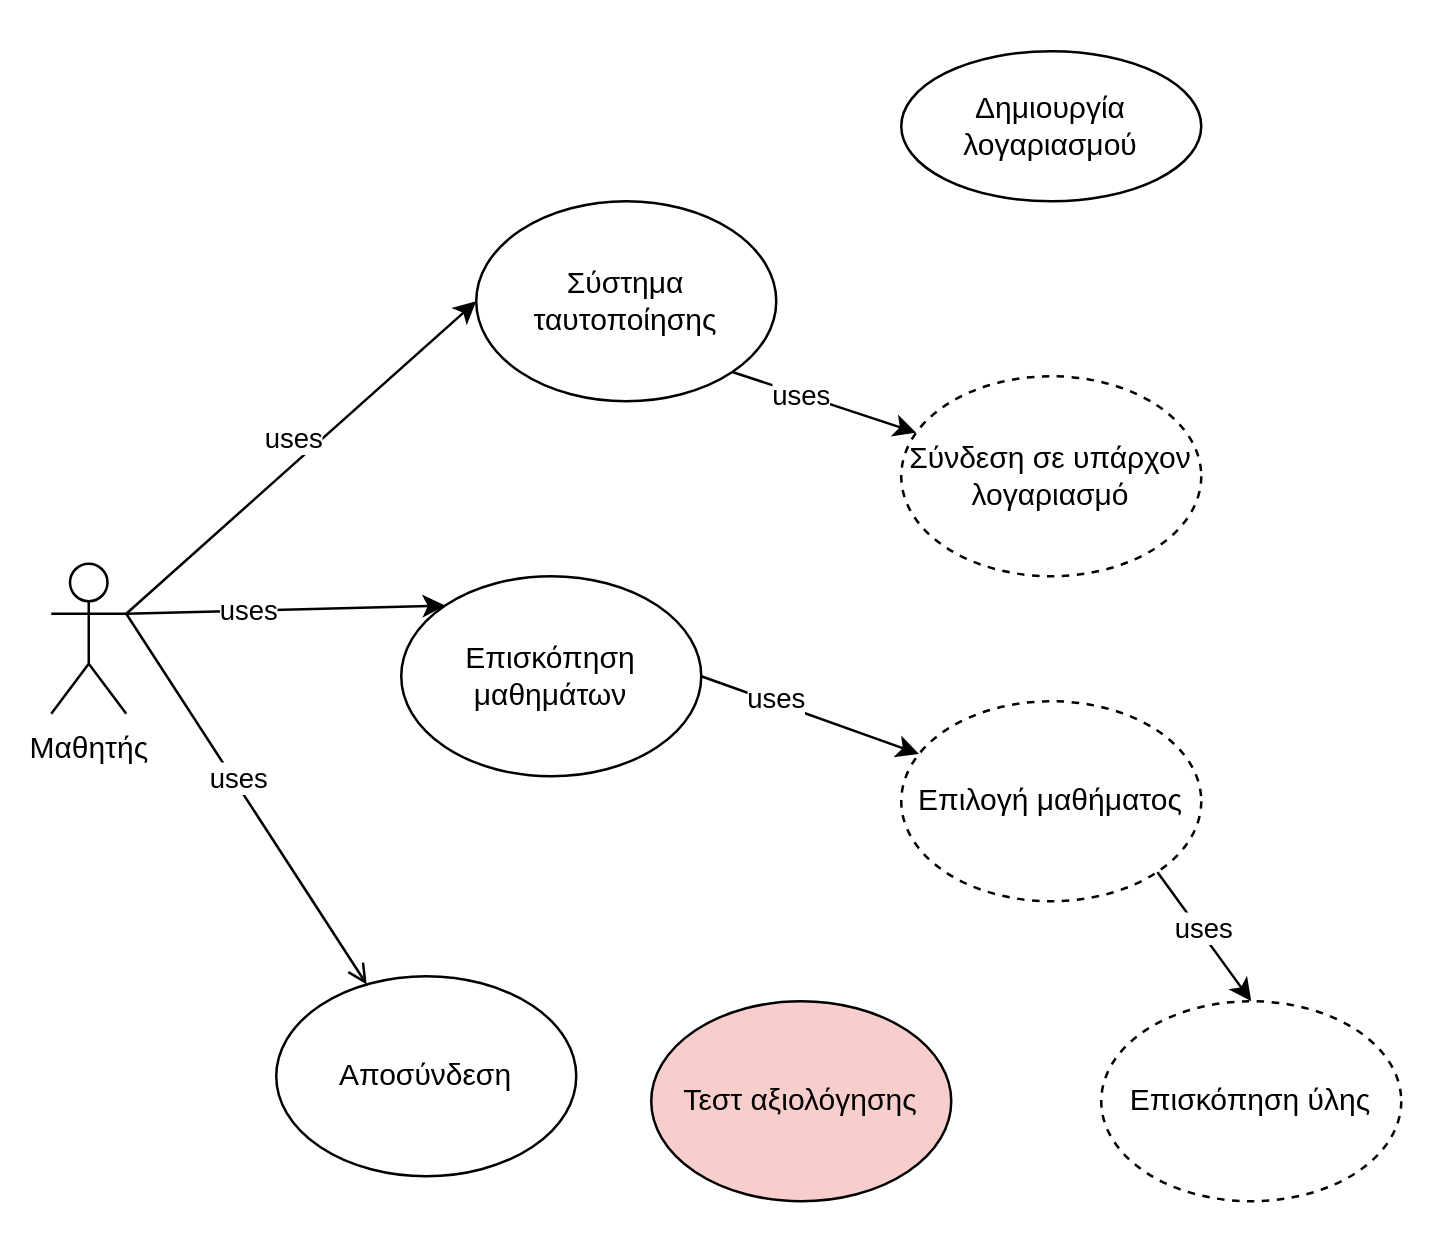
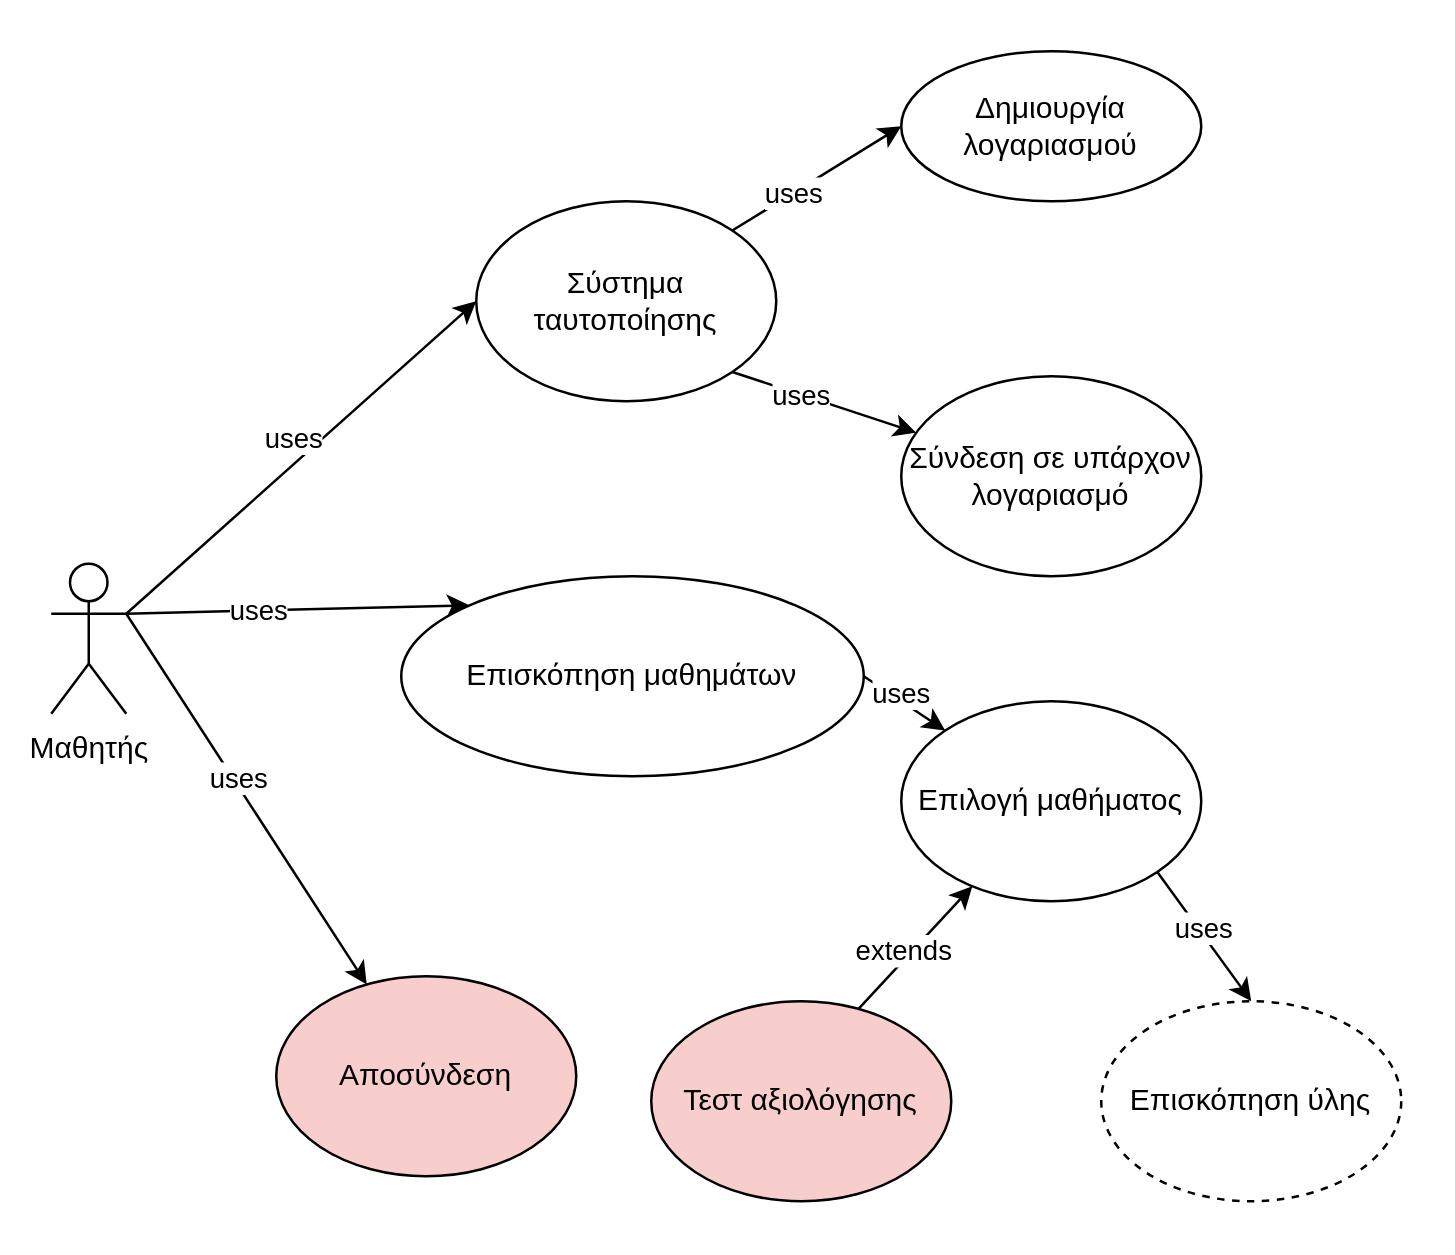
+ <mxCell id="9" style="edgeStyle=none;rounded=0;orthogonalLoop=1;jettySize=auto;html=1;exitX=1;exitY=0;exitDx=0;exitDy=0;entryX=0;entryY=0.5;entryDx=0;entryDy=0;" edge="1" parent="1" source="13" target="14"><mxGeometry relative="1" as="geometry" /></mxCell>
+ <mxCell id="10" value="uses" style="edgeLabel;html=1;align=center;verticalAlign=middle;resizable=0;points=[];" vertex="1" connectable="0" parent="9"><mxGeometry x="-0.293" relative="1" as="geometry"><mxPoint y="-1" as="offset" /></mxGeometry></mxCell>
- <mxCell id="15" value="Σύνδεση σε υπάρχον λογαριασμό" style="ellipse;whiteSpace=wrap;html=1;dashed=1;" vertex="1" parent="1"><mxGeometry x="360" y="150" width="120" height="80" as="geometry" /></mxCell>
+ <mxCell id="15" value="Σύνδεση σε υπάρχον λογαριασμό" style="ellipse;whiteSpace=wrap;html=1;" vertex="1" parent="1"><mxGeometry x="360" y="150" width="120" height="80" as="geometry" /></mxCell>
- <mxCell id="18" value="Επισκόπηση μαθημάτων" style="ellipse;whiteSpace=wrap;html=1;" vertex="1" parent="1"><mxGeometry x="160" y="230" width="120" height="80" as="geometry" /></mxCell>
+ <mxCell id="18" value="Επισκόπηση μαθημάτων" style="ellipse;whiteSpace=wrap;html=1;" vertex="1" parent="1"><mxGeometry x="160" y="230" width="185" height="80" as="geometry" /></mxCell>
- <mxCell id="21" value="Επιλογή μαθήματος" style="ellipse;whiteSpace=wrap;html=1;dashed=1;" vertex="1" parent="1"><mxGeometry x="360" y="280" width="120" height="80" as="geometry" /></mxCell>
+ <mxCell id="21" value="Επιλογή μαθήματος" style="ellipse;whiteSpace=wrap;html=1;" vertex="1" parent="1"><mxGeometry x="360" y="280" width="120" height="80" as="geometry" /></mxCell>
- <mxCell id="6" style="edgeStyle=none;rounded=0;orthogonalLoop=1;jettySize=auto;html=1;exitX=1;exitY=0.333;exitDx=0;exitDy=0;exitPerimeter=0;endArrow=open;" edge="1" parent="1" source="8" target="26"><mxGeometry relative="1" as="geometry" /></mxCell>
+ <mxCell id="6" style="edgeStyle=none;rounded=0;orthogonalLoop=1;jettySize=auto;html=1;exitX=1;exitY=0.333;exitDx=0;exitDy=0;exitPerimeter=0;" edge="1" parent="1" source="8" target="26"><mxGeometry relative="1" as="geometry" /></mxCell>
+ <mxCell id="22" style="edgeStyle=none;rounded=0;orthogonalLoop=1;jettySize=auto;html=1;exitX=0.681;exitY=0.054;exitDx=0;exitDy=0;exitPerimeter=0;" edge="1" parent="1" source="24" target="21"><mxGeometry relative="1" as="geometry" /></mxCell>
+ <mxCell id="23" value="extends" style="edgeLabel;html=1;align=center;verticalAlign=middle;resizable=0;points=[];" vertex="1" connectable="0" parent="22"><mxGeometry x="-0.533" y="1" relative="1" as="geometry"><mxPoint x="8.21" y="-12.06" as="offset" /></mxGeometry></mxCell>
- <mxCell id="26" value="Αποσύνδεση" style="ellipse;whiteSpace=wrap;html=1;" vertex="1" parent="1"><mxGeometry x="110" y="390" width="120" height="80" as="geometry" /></mxCell>
+ <mxCell id="26" value="Αποσύνδεση" style="ellipse;whiteSpace=wrap;html=1;fillColor=#f8cecc;" vertex="1" parent="1"><mxGeometry x="110" y="390" width="120" height="80" as="geometry" /></mxCell>
